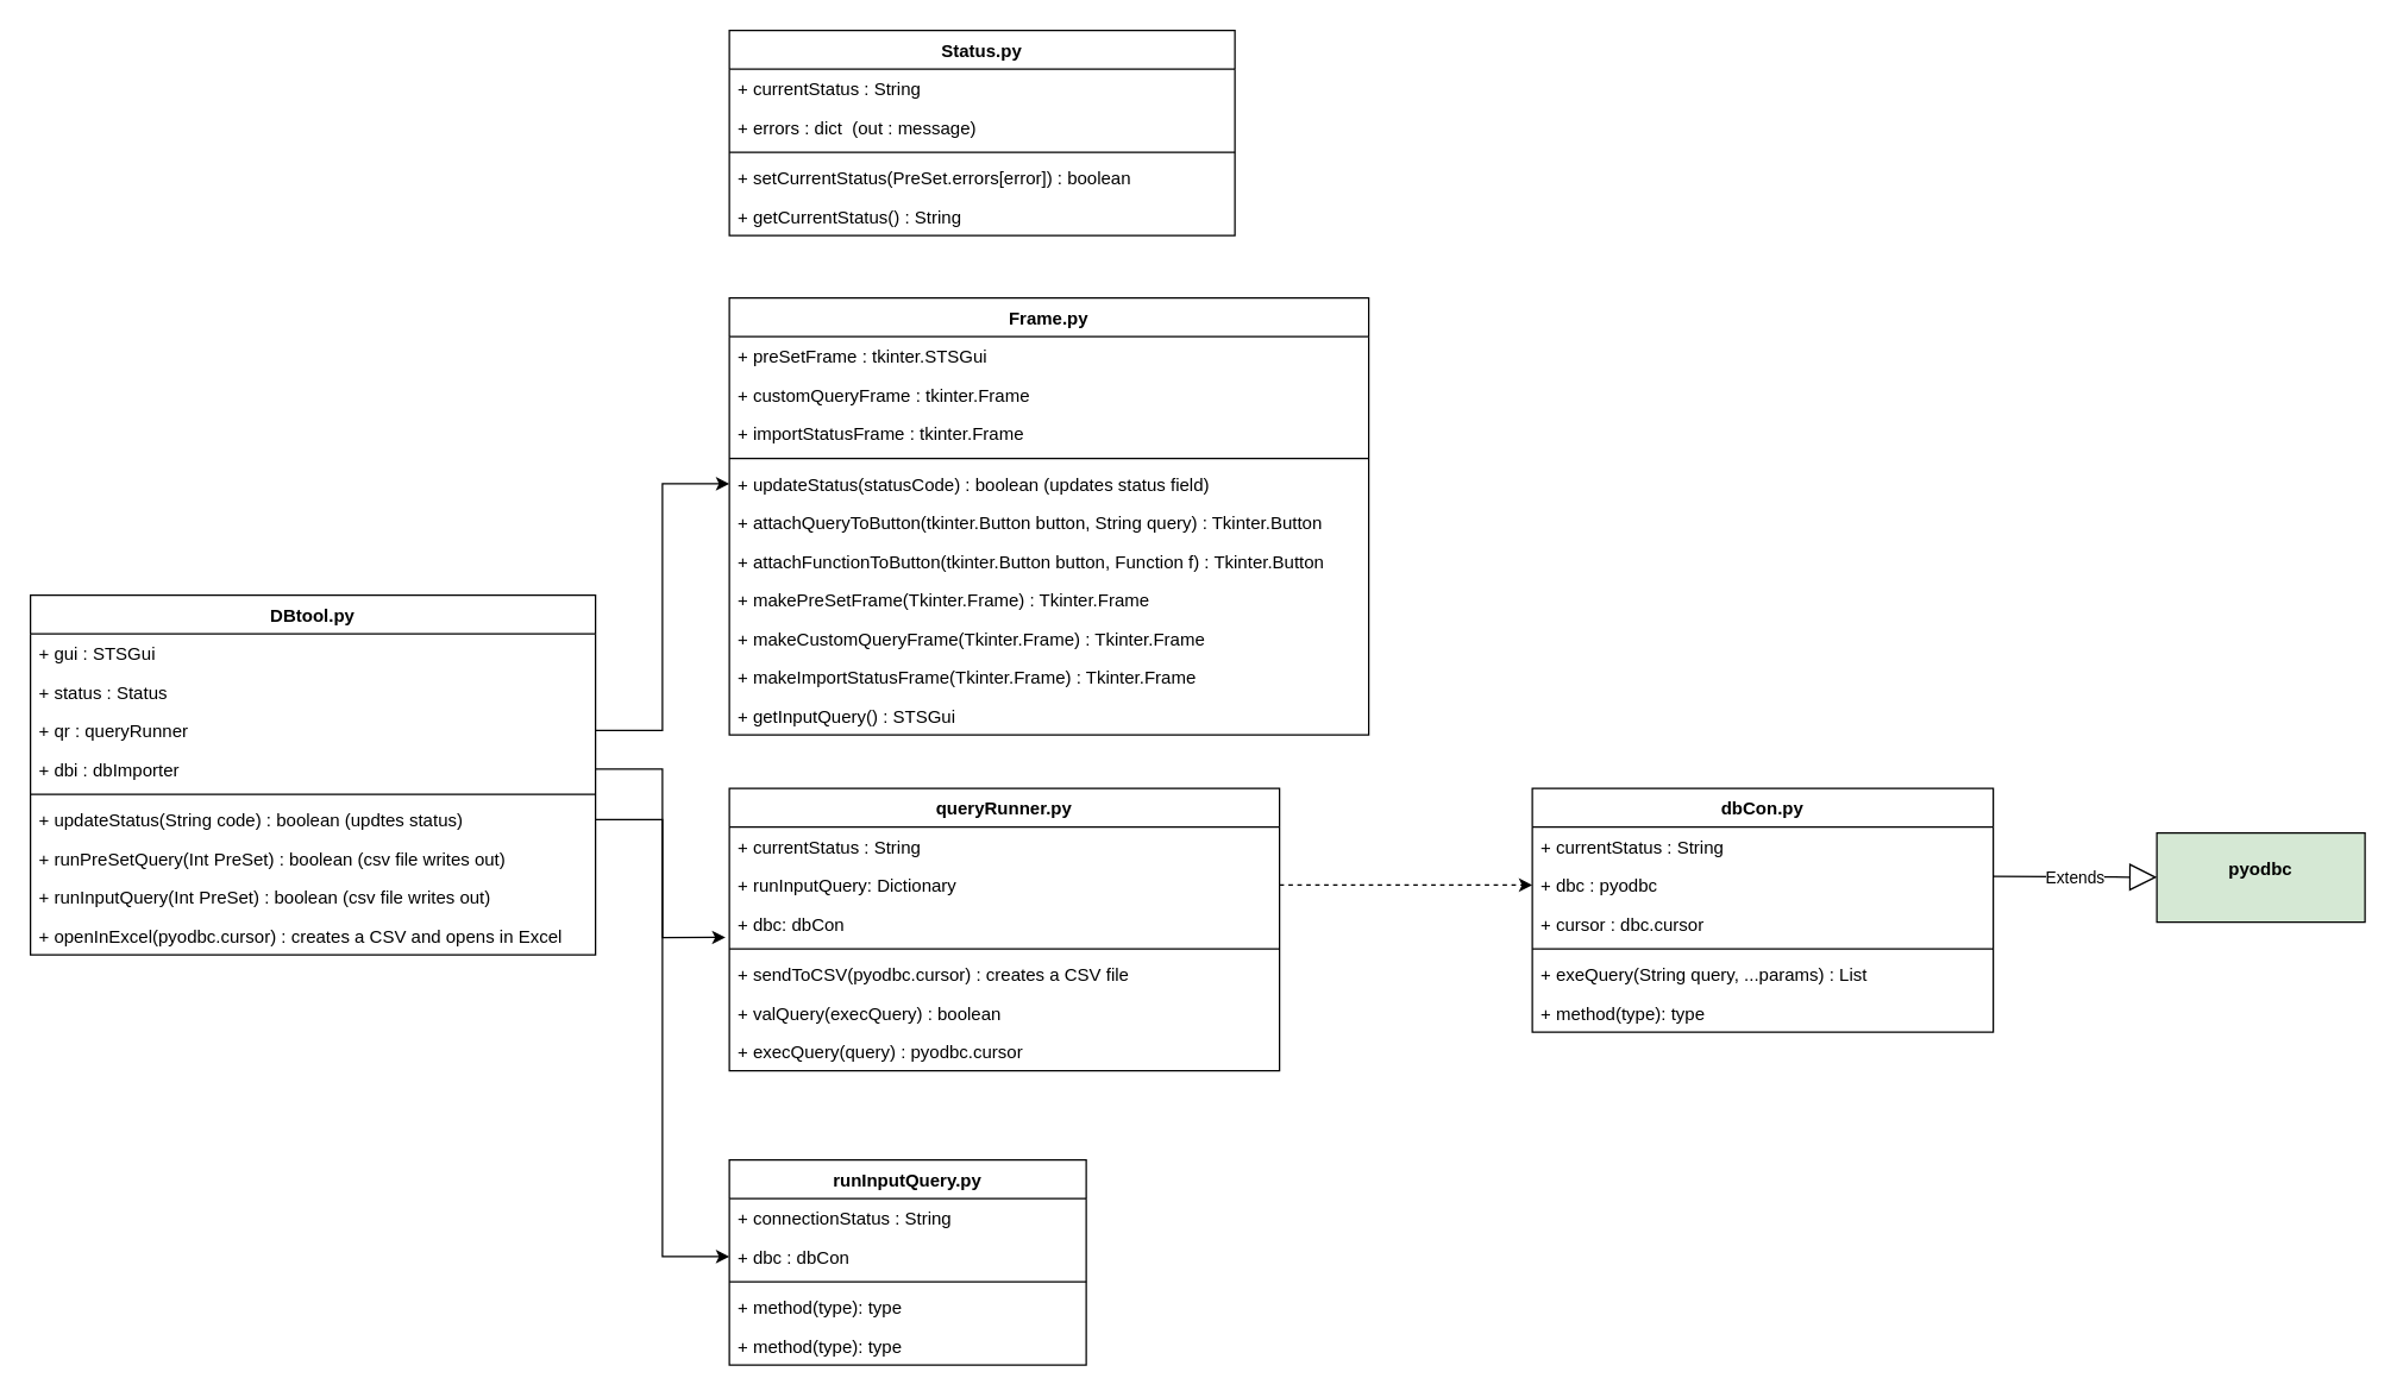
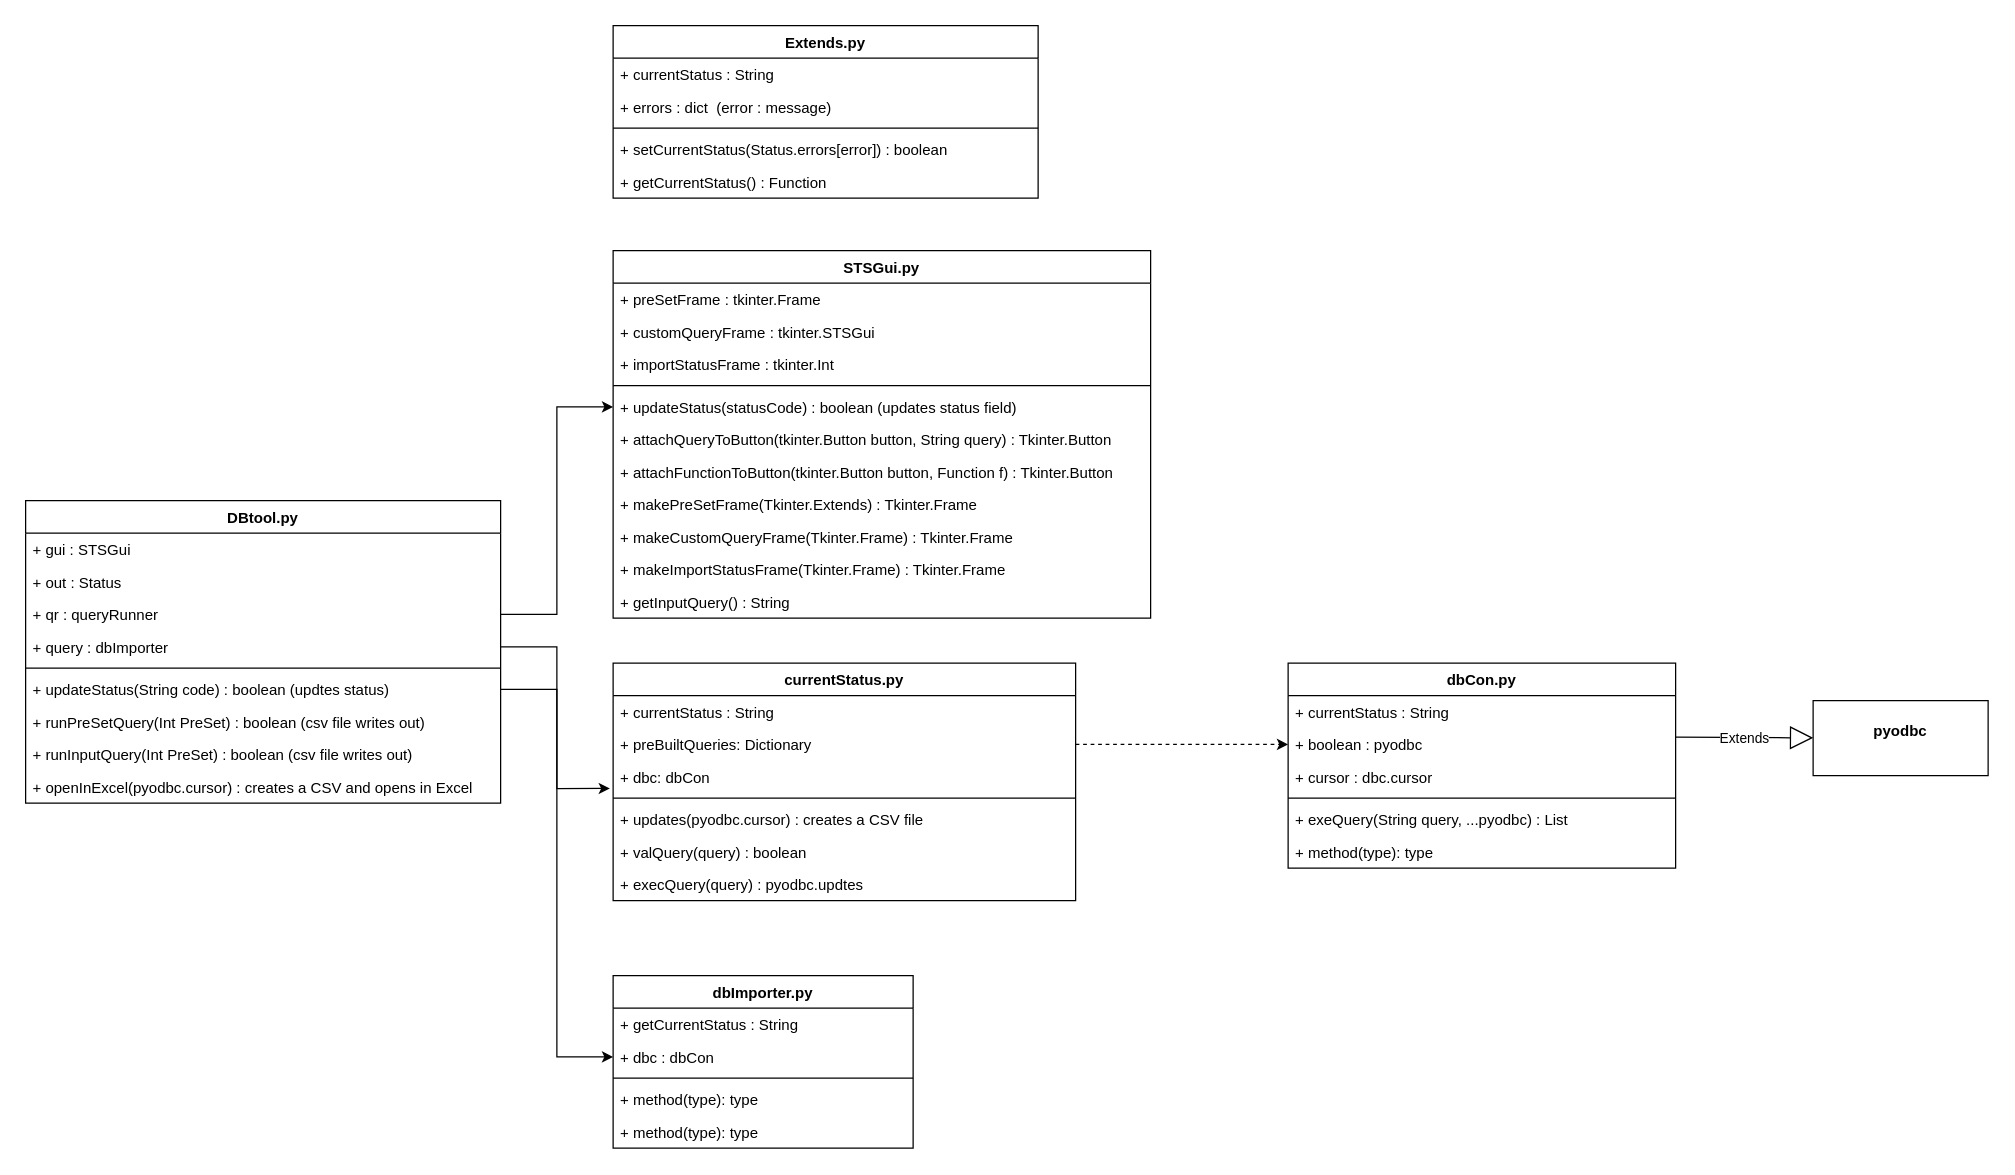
- <mxCell id="13" value="Status.py" style="swimlane;fontStyle=1;align=center;verticalAlign=top;childLayout=stackLayout;horizontal=1;startSize=26;horizontalStack=0;resizeParent=1;resizeParentMax=0;resizeLast=0;collapsible=1;marginBottom=0;" parent="1" vertex="1"><mxGeometry x="490" y="20" width="340" height="138" as="geometry"><mxRectangle x="60" y="210" width="100" height="26" as="alternateBounds" /></mxGeometry></mxCell>
+ <mxCell id="13" value="Extends.py" style="swimlane;fontStyle=1;align=center;verticalAlign=top;childLayout=stackLayout;horizontal=1;startSize=26;horizontalStack=0;resizeParent=1;resizeParentMax=0;resizeLast=0;collapsible=1;marginBottom=0;" parent="1" vertex="1"><mxGeometry x="490" y="20" width="340" height="138" as="geometry"><mxRectangle x="60" y="210" width="100" height="26" as="alternateBounds" /></mxGeometry></mxCell>
- <mxCell id="15" value="+ errors : dict  (out : message)" style="text;strokeColor=none;fillColor=none;align=left;verticalAlign=top;spacingLeft=4;spacingRight=4;overflow=hidden;rotatable=0;points=[[0,0.5],[1,0.5]];portConstraint=eastwest;" parent="13" vertex="1"><mxGeometry y="52" width="340" height="26" as="geometry" /></mxCell>
+ <mxCell id="15" value="+ errors : dict  (error : message)" style="text;strokeColor=none;fillColor=none;align=left;verticalAlign=top;spacingLeft=4;spacingRight=4;overflow=hidden;rotatable=0;points=[[0,0.5],[1,0.5]];portConstraint=eastwest;" parent="13" vertex="1"><mxGeometry y="52" width="340" height="26" as="geometry" /></mxCell>
- <mxCell id="17" value="+ setCurrentStatus(PreSet.errors[error]) : boolean" style="text;strokeColor=none;fillColor=none;align=left;verticalAlign=top;spacingLeft=4;spacingRight=4;overflow=hidden;rotatable=0;points=[[0,0.5],[1,0.5]];portConstraint=eastwest;" parent="13" vertex="1"><mxGeometry y="86" width="340" height="26" as="geometry" /></mxCell>
+ <mxCell id="17" value="+ setCurrentStatus(Status.errors[error]) : boolean" style="text;strokeColor=none;fillColor=none;align=left;verticalAlign=top;spacingLeft=4;spacingRight=4;overflow=hidden;rotatable=0;points=[[0,0.5],[1,0.5]];portConstraint=eastwest;" parent="13" vertex="1"><mxGeometry y="86" width="340" height="26" as="geometry" /></mxCell>
- <mxCell id="18" value="+ getCurrentStatus() : String" style="text;strokeColor=none;fillColor=none;align=left;verticalAlign=top;spacingLeft=4;spacingRight=4;overflow=hidden;rotatable=0;points=[[0,0.5],[1,0.5]];portConstraint=eastwest;" parent="13" vertex="1"><mxGeometry y="112" width="340" height="26" as="geometry" /></mxCell>
+ <mxCell id="18" value="+ getCurrentStatus() : Function" style="text;strokeColor=none;fillColor=none;align=left;verticalAlign=top;spacingLeft=4;spacingRight=4;overflow=hidden;rotatable=0;points=[[0,0.5],[1,0.5]];portConstraint=eastwest;" parent="13" vertex="1"><mxGeometry y="112" width="340" height="26" as="geometry" /></mxCell>
- <mxCell id="19" value="Frame.py" style="swimlane;fontStyle=1;align=center;verticalAlign=top;childLayout=stackLayout;horizontal=1;startSize=26;horizontalStack=0;resizeParent=1;resizeParentMax=0;resizeLast=0;collapsible=1;marginBottom=0;" parent="1" vertex="1"><mxGeometry x="490" y="200" width="430" height="294" as="geometry"><mxRectangle x="60" y="210" width="100" height="26" as="alternateBounds" /></mxGeometry></mxCell>
+ <mxCell id="19" value="STSGui.py" style="swimlane;fontStyle=1;align=center;verticalAlign=top;childLayout=stackLayout;horizontal=1;startSize=26;horizontalStack=0;resizeParent=1;resizeParentMax=0;resizeLast=0;collapsible=1;marginBottom=0;" parent="1" vertex="1"><mxGeometry x="490" y="200" width="430" height="294" as="geometry"><mxRectangle x="60" y="210" width="100" height="26" as="alternateBounds" /></mxGeometry></mxCell>
- <mxCell id="20" value="+ preSetFrame : tkinter.STSGui" style="text;strokeColor=none;fillColor=none;align=left;verticalAlign=top;spacingLeft=4;spacingRight=4;overflow=hidden;rotatable=0;points=[[0,0.5],[1,0.5]];portConstraint=eastwest;" parent="19" vertex="1"><mxGeometry y="26" width="430" height="26" as="geometry" /></mxCell>
+ <mxCell id="20" value="+ preSetFrame : tkinter.Frame" style="text;strokeColor=none;fillColor=none;align=left;verticalAlign=top;spacingLeft=4;spacingRight=4;overflow=hidden;rotatable=0;points=[[0,0.5],[1,0.5]];portConstraint=eastwest;" parent="19" vertex="1"><mxGeometry y="26" width="430" height="26" as="geometry" /></mxCell>
- <mxCell id="21" value="+ customQueryFrame : tkinter.Frame" style="text;strokeColor=none;fillColor=none;align=left;verticalAlign=top;spacingLeft=4;spacingRight=4;overflow=hidden;rotatable=0;points=[[0,0.5],[1,0.5]];portConstraint=eastwest;" vertex="1" parent="19"><mxGeometry y="52" width="430" height="26" as="geometry" /></mxCell>
+ <mxCell id="21" value="+ customQueryFrame : tkinter.STSGui" style="text;strokeColor=none;fillColor=none;align=left;verticalAlign=top;spacingLeft=4;spacingRight=4;overflow=hidden;rotatable=0;points=[[0,0.5],[1,0.5]];portConstraint=eastwest;" vertex="1" parent="19"><mxGeometry y="52" width="430" height="26" as="geometry" /></mxCell>
- <mxCell id="22" value="+ importStatusFrame : tkinter.Frame" style="text;strokeColor=none;fillColor=none;align=left;verticalAlign=top;spacingLeft=4;spacingRight=4;overflow=hidden;rotatable=0;points=[[0,0.5],[1,0.5]];portConstraint=eastwest;" parent="19" vertex="1"><mxGeometry y="78" width="430" height="26" as="geometry" /></mxCell>
+ <mxCell id="22" value="+ importStatusFrame : tkinter.Int" style="text;strokeColor=none;fillColor=none;align=left;verticalAlign=top;spacingLeft=4;spacingRight=4;overflow=hidden;rotatable=0;points=[[0,0.5],[1,0.5]];portConstraint=eastwest;" parent="19" vertex="1"><mxGeometry y="78" width="430" height="26" as="geometry" /></mxCell>
- <mxCell id="27" value="+ makePreSetFrame(Tkinter.Frame) : Tkinter.Frame" style="text;strokeColor=none;fillColor=none;align=left;verticalAlign=top;spacingLeft=4;spacingRight=4;overflow=hidden;rotatable=0;points=[[0,0.5],[1,0.5]];portConstraint=eastwest;" vertex="1" parent="19"><mxGeometry y="190" width="430" height="26" as="geometry" /></mxCell>
+ <mxCell id="27" value="+ makePreSetFrame(Tkinter.Extends) : Tkinter.Frame" style="text;strokeColor=none;fillColor=none;align=left;verticalAlign=top;spacingLeft=4;spacingRight=4;overflow=hidden;rotatable=0;points=[[0,0.5],[1,0.5]];portConstraint=eastwest;" vertex="1" parent="19"><mxGeometry y="190" width="430" height="26" as="geometry" /></mxCell>
- <mxCell id="4" value="+ status : Status" style="text;strokeColor=none;fillColor=none;align=left;verticalAlign=top;spacingLeft=4;spacingRight=4;overflow=hidden;rotatable=0;points=[[0,0.5],[1,0.5]];portConstraint=eastwest;" parent="2" vertex="1"><mxGeometry y="52" width="380" height="26" as="geometry" /></mxCell>
+ <mxCell id="4" value="+ out : Status" style="text;strokeColor=none;fillColor=none;align=left;verticalAlign=top;spacingLeft=4;spacingRight=4;overflow=hidden;rotatable=0;points=[[0,0.5],[1,0.5]];portConstraint=eastwest;" parent="2" vertex="1"><mxGeometry y="52" width="380" height="26" as="geometry" /></mxCell>
- <mxCell id="30" value="+ getInputQuery() : STSGui" style="text;strokeColor=none;fillColor=none;align=left;verticalAlign=top;spacingLeft=4;spacingRight=4;overflow=hidden;rotatable=0;points=[[0,0.5],[1,0.5]];portConstraint=eastwest;" vertex="1" parent="19"><mxGeometry y="268" width="430" height="26" as="geometry" /></mxCell>
+ <mxCell id="30" value="+ getInputQuery() : String" style="text;strokeColor=none;fillColor=none;align=left;verticalAlign=top;spacingLeft=4;spacingRight=4;overflow=hidden;rotatable=0;points=[[0,0.5],[1,0.5]];portConstraint=eastwest;" vertex="1" parent="19"><mxGeometry y="268" width="430" height="26" as="geometry" /></mxCell>
- <mxCell id="6" value="+ dbi : dbImporter" style="text;strokeColor=none;fillColor=none;align=left;verticalAlign=top;spacingLeft=4;spacingRight=4;overflow=hidden;rotatable=0;points=[[0,0.5],[1,0.5]];portConstraint=eastwest;" parent="2" vertex="1"><mxGeometry y="104" width="380" height="26" as="geometry" /></mxCell>
+ <mxCell id="6" value="+ query : dbImporter" style="text;strokeColor=none;fillColor=none;align=left;verticalAlign=top;spacingLeft=4;spacingRight=4;overflow=hidden;rotatable=0;points=[[0,0.5],[1,0.5]];portConstraint=eastwest;" parent="2" vertex="1"><mxGeometry y="104" width="380" height="26" as="geometry" /></mxCell>
- <mxCell id="31" value="queryRunner.py" style="swimlane;fontStyle=1;align=center;verticalAlign=top;childLayout=stackLayout;horizontal=1;startSize=26;horizontalStack=0;resizeParent=1;resizeParentMax=0;resizeLast=0;collapsible=1;marginBottom=0;" parent="1" vertex="1"><mxGeometry x="490" y="530" width="370" height="190" as="geometry"><mxRectangle x="60" y="210" width="100" height="26" as="alternateBounds" /></mxGeometry></mxCell>
+ <mxCell id="31" value="currentStatus.py" style="swimlane;fontStyle=1;align=center;verticalAlign=top;childLayout=stackLayout;horizontal=1;startSize=26;horizontalStack=0;resizeParent=1;resizeParentMax=0;resizeLast=0;collapsible=1;marginBottom=0;" parent="1" vertex="1"><mxGeometry x="490" y="530" width="370" height="190" as="geometry"><mxRectangle x="60" y="210" width="100" height="26" as="alternateBounds" /></mxGeometry></mxCell>
- <mxCell id="53" value="&lt;p style=&quot;margin: 0px ; margin-top: 4px ; text-align: center&quot;&gt;&lt;br&gt;&lt;b&gt;pyodbc&lt;/b&gt;&lt;/p&gt;" style="verticalAlign=top;align=left;overflow=fill;fontSize=12;fontFamily=Helvetica;html=1;fillColor=#d5e8d4;" parent="1" vertex="1"><mxGeometry x="1450" y="560" width="140" height="60" as="geometry" /></mxCell>
+ <mxCell id="53" value="&lt;p style=&quot;margin: 0px ; margin-top: 4px ; text-align: center&quot;&gt;&lt;br&gt;&lt;b&gt;pyodbc&lt;/b&gt;&lt;/p&gt;" style="verticalAlign=top;align=left;overflow=fill;fontSize=12;fontFamily=Helvetica;html=1;" parent="1" vertex="1"><mxGeometry x="1450" y="560" width="140" height="60" as="geometry" /></mxCell>
- <mxCell id="33" value="+ runInputQuery: Dictionary" style="text;strokeColor=none;fillColor=none;align=left;verticalAlign=top;spacingLeft=4;spacingRight=4;overflow=hidden;rotatable=0;points=[[0,0.5],[1,0.5]];portConstraint=eastwest;" vertex="1" parent="31"><mxGeometry y="52" width="370" height="26" as="geometry" /></mxCell>
+ <mxCell id="33" value="+ preBuiltQueries: Dictionary" style="text;strokeColor=none;fillColor=none;align=left;verticalAlign=top;spacingLeft=4;spacingRight=4;overflow=hidden;rotatable=0;points=[[0,0.5],[1,0.5]];portConstraint=eastwest;" vertex="1" parent="31"><mxGeometry y="52" width="370" height="26" as="geometry" /></mxCell>
- <mxCell id="47" value="+ dbc : pyodbc" style="text;strokeColor=none;fillColor=none;align=left;verticalAlign=top;spacingLeft=4;spacingRight=4;overflow=hidden;rotatable=0;points=[[0,0.5],[1,0.5]];portConstraint=eastwest;" parent="45" vertex="1"><mxGeometry y="52" width="310" height="26" as="geometry" /></mxCell>
+ <mxCell id="47" value="+ boolean : pyodbc" style="text;strokeColor=none;fillColor=none;align=left;verticalAlign=top;spacingLeft=4;spacingRight=4;overflow=hidden;rotatable=0;points=[[0,0.5],[1,0.5]];portConstraint=eastwest;" parent="45" vertex="1"><mxGeometry y="52" width="310" height="26" as="geometry" /></mxCell>
- <mxCell id="36" value="+ sendToCSV(pyodbc.cursor) : creates a CSV file" style="text;strokeColor=none;fillColor=none;align=left;verticalAlign=top;spacingLeft=4;spacingRight=4;overflow=hidden;rotatable=0;points=[[0,0.5],[1,0.5]];portConstraint=eastwest;" vertex="1" parent="31"><mxGeometry y="112" width="370" height="26" as="geometry" /></mxCell>
+ <mxCell id="36" value="+ updates(pyodbc.cursor) : creates a CSV file" style="text;strokeColor=none;fillColor=none;align=left;verticalAlign=top;spacingLeft=4;spacingRight=4;overflow=hidden;rotatable=0;points=[[0,0.5],[1,0.5]];portConstraint=eastwest;" vertex="1" parent="31"><mxGeometry y="112" width="370" height="26" as="geometry" /></mxCell>
- <mxCell id="50" value="+ exeQuery(String query, ...params) : List" style="text;strokeColor=none;fillColor=none;align=left;verticalAlign=top;spacingLeft=4;spacingRight=4;overflow=hidden;rotatable=0;points=[[0,0.5],[1,0.5]];portConstraint=eastwest;" parent="45" vertex="1"><mxGeometry y="112" width="310" height="26" as="geometry" /></mxCell>
+ <mxCell id="50" value="+ exeQuery(String query, ...pyodbc) : List" style="text;strokeColor=none;fillColor=none;align=left;verticalAlign=top;spacingLeft=4;spacingRight=4;overflow=hidden;rotatable=0;points=[[0,0.5],[1,0.5]];portConstraint=eastwest;" parent="45" vertex="1"><mxGeometry y="112" width="310" height="26" as="geometry" /></mxCell>
- <mxCell id="37" value="+ valQuery(execQuery) : boolean" style="text;strokeColor=none;fillColor=none;align=left;verticalAlign=top;spacingLeft=4;spacingRight=4;overflow=hidden;rotatable=0;points=[[0,0.5],[1,0.5]];portConstraint=eastwest;" vertex="1" parent="31"><mxGeometry y="138" width="370" height="26" as="geometry" /></mxCell>
+ <mxCell id="37" value="+ valQuery(query) : boolean" style="text;strokeColor=none;fillColor=none;align=left;verticalAlign=top;spacingLeft=4;spacingRight=4;overflow=hidden;rotatable=0;points=[[0,0.5],[1,0.5]];portConstraint=eastwest;" vertex="1" parent="31"><mxGeometry y="138" width="370" height="26" as="geometry" /></mxCell>
- <mxCell id="38" value="+ execQuery(query) : pyodbc.cursor" style="text;strokeColor=none;fillColor=none;align=left;verticalAlign=top;spacingLeft=4;spacingRight=4;overflow=hidden;rotatable=0;points=[[0,0.5],[1,0.5]];portConstraint=eastwest;" parent="31" vertex="1"><mxGeometry y="164" width="370" height="26" as="geometry" /></mxCell>
+ <mxCell id="38" value="+ execQuery(query) : pyodbc.updtes" style="text;strokeColor=none;fillColor=none;align=left;verticalAlign=top;spacingLeft=4;spacingRight=4;overflow=hidden;rotatable=0;points=[[0,0.5],[1,0.5]];portConstraint=eastwest;" parent="31" vertex="1"><mxGeometry y="164" width="370" height="26" as="geometry" /></mxCell>
- <mxCell id="39" value="runInputQuery.py" style="swimlane;fontStyle=1;align=center;verticalAlign=top;childLayout=stackLayout;horizontal=1;startSize=26;horizontalStack=0;resizeParent=1;resizeParentMax=0;resizeLast=0;collapsible=1;marginBottom=0;" parent="1" vertex="1"><mxGeometry x="490" y="780" width="240" height="138" as="geometry"><mxRectangle x="60" y="210" width="100" height="26" as="alternateBounds" /></mxGeometry></mxCell>
+ <mxCell id="39" value="dbImporter.py" style="swimlane;fontStyle=1;align=center;verticalAlign=top;childLayout=stackLayout;horizontal=1;startSize=26;horizontalStack=0;resizeParent=1;resizeParentMax=0;resizeLast=0;collapsible=1;marginBottom=0;" parent="1" vertex="1"><mxGeometry x="490" y="780" width="240" height="138" as="geometry"><mxRectangle x="60" y="210" width="100" height="26" as="alternateBounds" /></mxGeometry></mxCell>
- <mxCell id="40" value="+ connectionStatus : String" style="text;strokeColor=none;fillColor=none;align=left;verticalAlign=top;spacingLeft=4;spacingRight=4;overflow=hidden;rotatable=0;points=[[0,0.5],[1,0.5]];portConstraint=eastwest;" parent="39" vertex="1"><mxGeometry y="26" width="240" height="26" as="geometry" /></mxCell>
+ <mxCell id="40" value="+ getCurrentStatus : String" style="text;strokeColor=none;fillColor=none;align=left;verticalAlign=top;spacingLeft=4;spacingRight=4;overflow=hidden;rotatable=0;points=[[0,0.5],[1,0.5]];portConstraint=eastwest;" parent="39" vertex="1"><mxGeometry y="26" width="240" height="26" as="geometry" /></mxCell>
